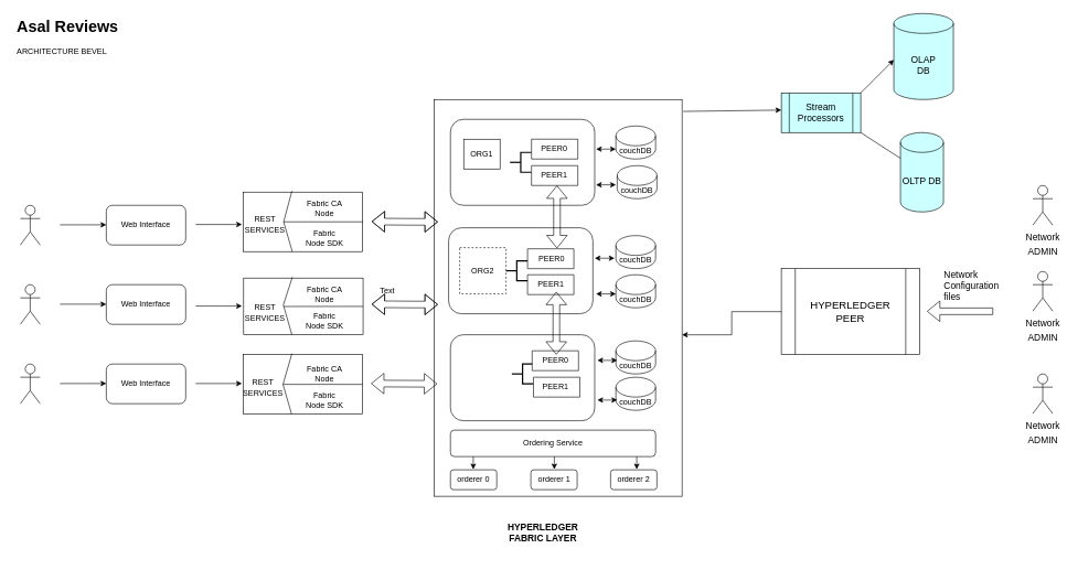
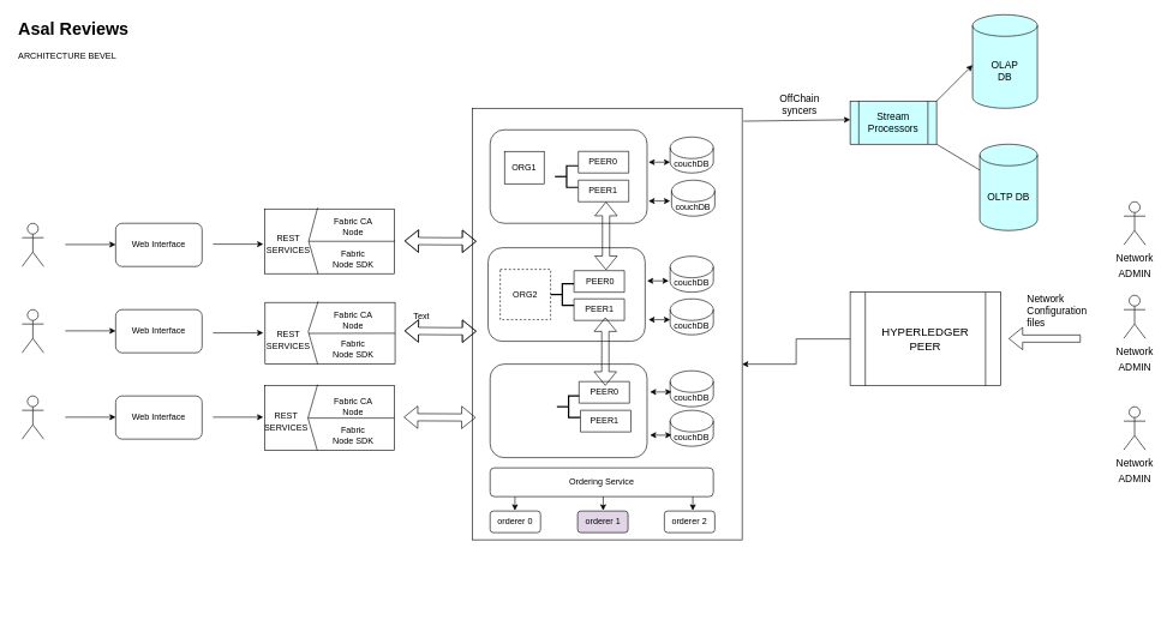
+ <mxCell id="30" value="OffChain syncers" style="text;html=1;strokeColor=none;fillColor=none;align=center;verticalAlign=middle;whiteSpace=wrap;rounded=0;fontSize=14;" vertex="1" parent="1"><mxGeometry x="1080" y="130" width="60" height="30" as="geometry" /></mxCell>
- <mxCell id="45" value="OLTP DB" style="shape=cylinder3;whiteSpace=wrap;html=1;boundedLbl=1;backgroundOutline=1;size=15;fontSize=14;fillColor=#CCFFFF;" vertex="1" parent="1"><mxGeometry x="1360" y="200" width="65" height="120" as="geometry" /></mxCell>
+ <mxCell id="45" value="OLTP DB" style="shape=cylinder3;whiteSpace=wrap;html=1;boundedLbl=1;backgroundOutline=1;size=15;fontSize=14;fillColor=#CCFFFF;" vertex="1" parent="1"><mxGeometry x="1360" y="200" width="80" height="120" as="geometry" /></mxCell>
- <mxCell id="93" value="orderer 1" style="rounded=1;whiteSpace=wrap;html=1;fontSize=12;fillColor=#FFFFFF;" vertex="1" parent="1"><mxGeometry x="801.5" y="710" width="70" height="30" as="geometry" /></mxCell>
+ <mxCell id="93" value="orderer 1" style="rounded=1;whiteSpace=wrap;html=1;fontSize=12;fillColor=#e1d5e7;" vertex="1" parent="1"><mxGeometry x="801.5" y="710" width="70" height="30" as="geometry" /></mxCell>
- <mxCell id="20" value="&lt;span style=&quot;font-size: 14px&quot;&gt;&lt;b&gt;HYPERLEDGER&lt;br&gt;FABRIC LAYER&lt;/b&gt;&lt;/span&gt;" style="text;html=1;strokeColor=none;fillColor=none;align=center;verticalAlign=middle;whiteSpace=wrap;rounded=0;" vertex="1" parent="1"><mxGeometry x="720" y="770" width="200" height="70" as="geometry" /></mxCell>
